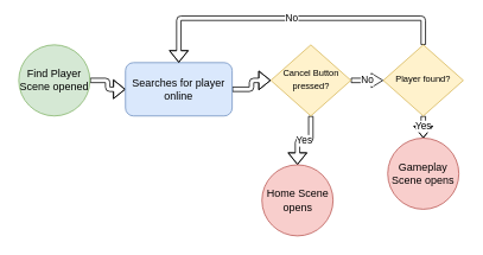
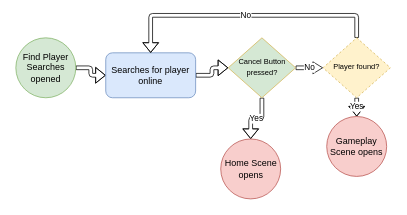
- <mxCell id="3" value="Find Player Scene opened" style="ellipse;whiteSpace=wrap;html=1;aspect=fixed;fillColor=#d5e8d4;strokeColor=#82b366;" parent="1" vertex="1"><mxGeometry x="20" y="50" width="80" height="80" as="geometry" /></mxCell>
+ <mxCell id="3" value="Find Player Searches opened" style="ellipse;whiteSpace=wrap;html=1;aspect=fixed;fillColor=#d5e8d4;strokeColor=#82b366;" parent="1" vertex="1"><mxGeometry x="20" y="50" width="80" height="80" as="geometry" /></mxCell>
- <mxCell id="8" value="&lt;span style=&quot;font-size: 10px&quot;&gt;Cancel Button pressed?&lt;/span&gt;" style="rhombus;whiteSpace=wrap;html=1;shadow=0;fontFamily=Helvetica;fontSize=12;align=center;strokeWidth=1;spacing=6;spacingTop=-4;fillColor=#fff2cc;strokeColor=#d6b656;" parent="1" vertex="1"><mxGeometry x="303.5" y="50" width="90" height="80" as="geometry" /></mxCell>
+ <mxCell id="8" value="&lt;span style=&quot;font-size: 10px&quot;&gt;Cancel Button pressed?&lt;/span&gt;" style="rhombus;whiteSpace=wrap;html=1;shadow=0;fontFamily=Helvetica;fontSize=12;align=center;strokeWidth=1;spacing=6;spacingTop=-4;fillColor=#d5e8d4;strokeColor=#d6b656;" parent="1" vertex="1"><mxGeometry x="303.5" y="50" width="90" height="80" as="geometry" /></mxCell>
- <mxCell id="11" value="&lt;span style=&quot;font-size: 10px&quot;&gt;Player found?&lt;/span&gt;" style="rhombus;whiteSpace=wrap;html=1;shadow=0;fontFamily=Helvetica;fontSize=12;align=center;strokeWidth=1;spacing=6;spacingTop=-4;fillColor=#fff2cc;strokeColor=#d6b656;" parent="1" vertex="1"><mxGeometry x="430" y="50" width="90" height="80" as="geometry" /></mxCell>
+ <mxCell id="11" value="&lt;span style=&quot;font-size: 10px&quot;&gt;Player found?&lt;/span&gt;" style="rhombus;whiteSpace=wrap;html=1;shadow=0;fontFamily=Helvetica;fontSize=12;align=center;strokeWidth=1;spacing=6;spacingTop=-4;fillColor=#fff2cc;strokeColor=#d6b656;dashed=1;" parent="1" vertex="1"><mxGeometry x="430" y="50" width="90" height="80" as="geometry" /></mxCell>
